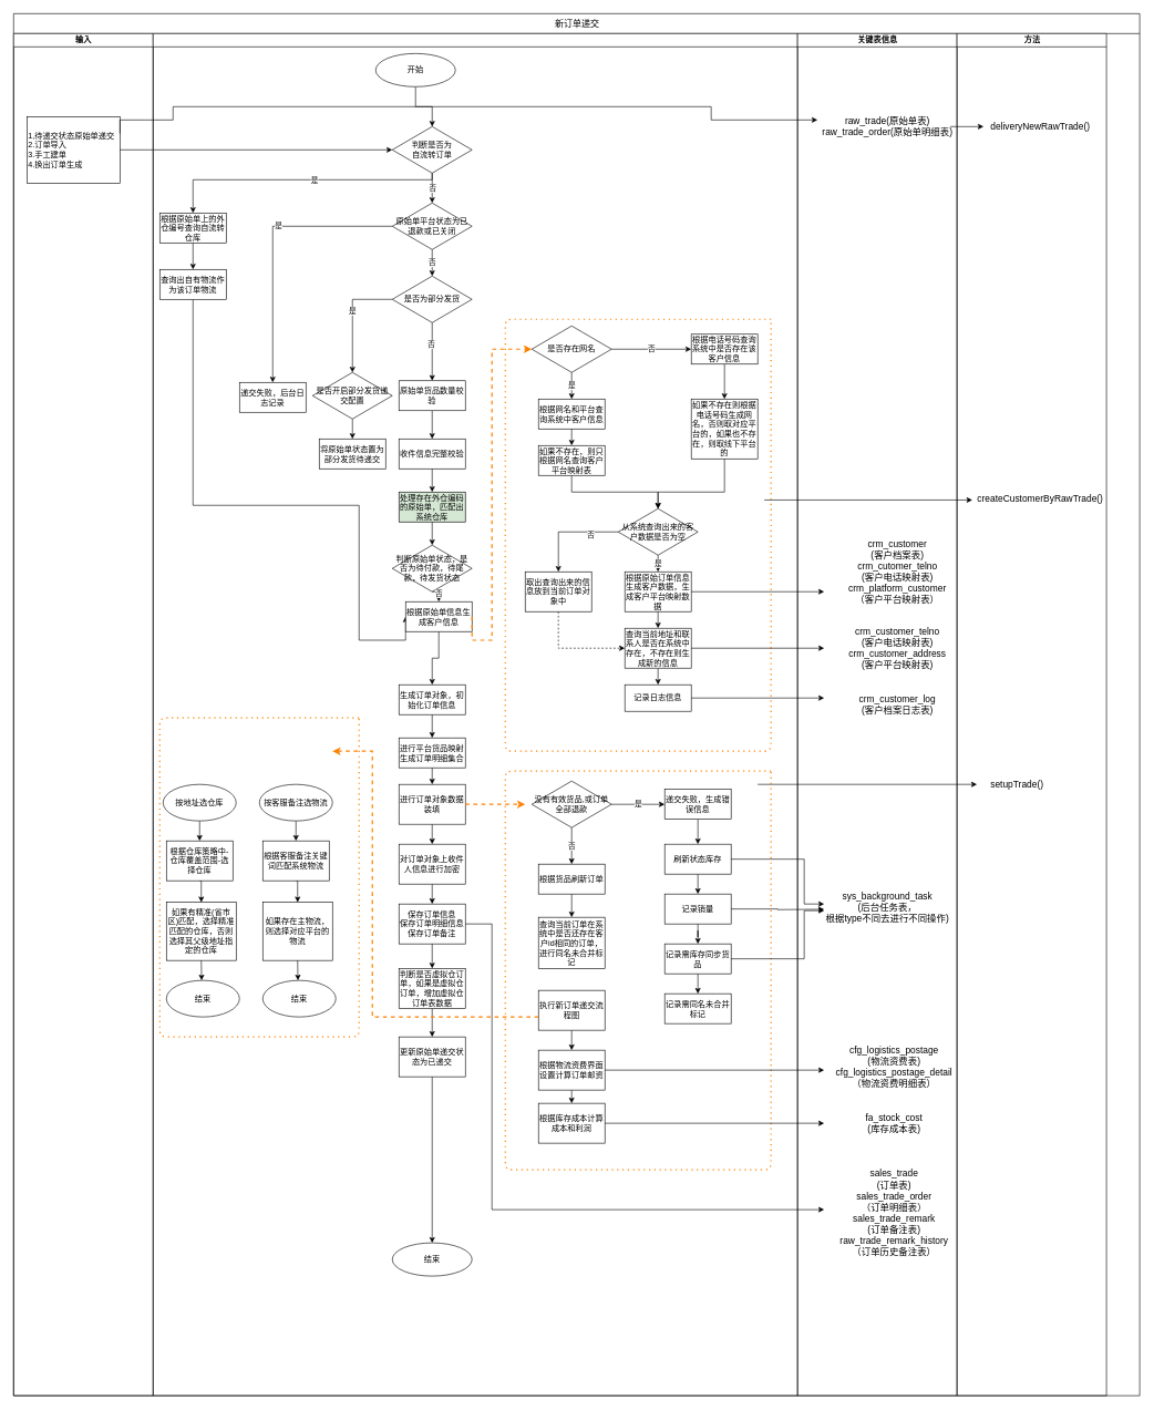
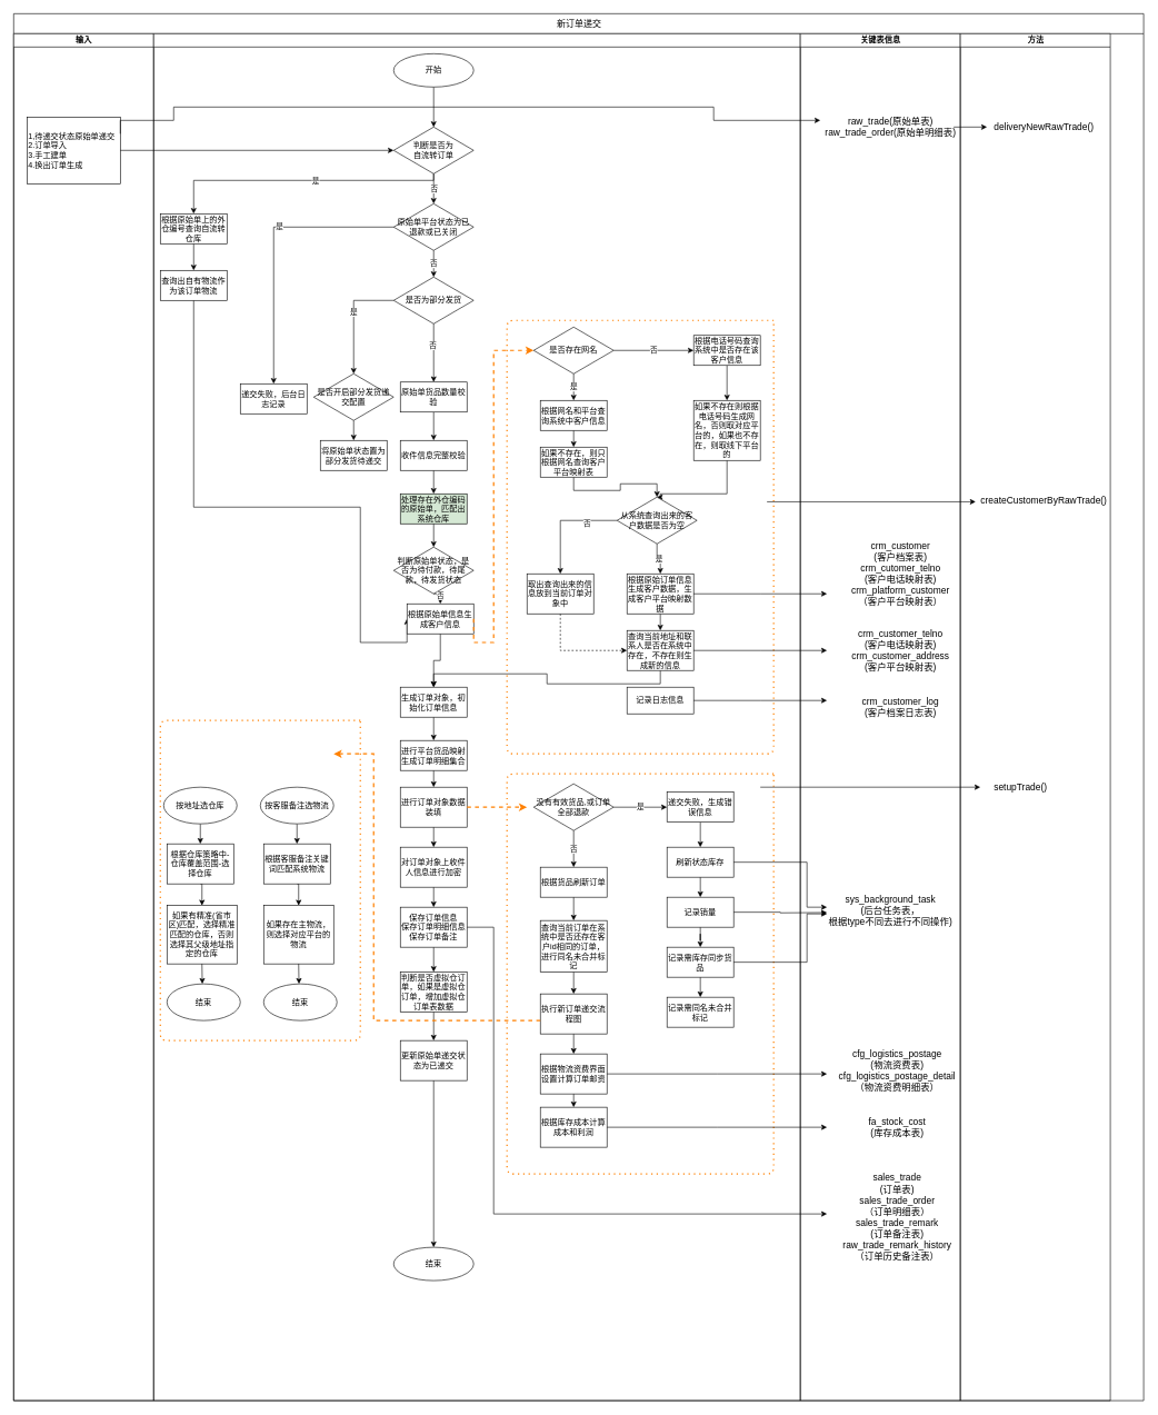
- <mxCell id="9" value="开始" style="ellipse;whiteSpace=wrap;html=1;" parent="7" vertex="1"><mxGeometry x="335" y="30" width="120" height="50" as="geometry" /></mxCell>
+ <mxCell id="9" value="开始" style="ellipse;whiteSpace=wrap;html=1;" parent="7" vertex="1"><mxGeometry x="360" y="30" width="120" height="50" as="geometry" /></mxCell>
- <mxCell id="60" value="从系统查询出来的客户数据是否为空" style="rhombus;whiteSpace=wrap;html=1;" vertex="1" parent="7"><mxGeometry x="700" y="715" width="120" height="70" as="geometry" /></mxCell>
+ <mxCell id="60" value="从系统查询出来的客户数据是否为空" style="rhombus;whiteSpace=wrap;html=1;" vertex="1" parent="7"><mxGeometry x="695" y="695" width="120" height="70" as="geometry" /></mxCell>
- <mxCell id="63" style="edgeStyle=orthogonalEdgeStyle;rounded=0;orthogonalLoop=1;jettySize=auto;html=1;exitX=0.5;exitY=1;exitDx=0;exitDy=0;entryX=0.5;entryY=0;entryDx=0;entryDy=0;" edge="1" parent="7" source="64" target="65"><mxGeometry relative="1" as="geometry" /></mxCell>
+ <mxCell id="63" style="edgeStyle=orthogonalEdgeStyle;rounded=0;orthogonalLoop=1;jettySize=auto;html=1;exitX=0.5;exitY=1;exitDx=0;exitDy=0;" edge="1" parent="7" source="64" target="67"><mxGeometry relative="1" as="geometry" /></mxCell>
+ <mxCell id="84" style="edgeStyle=orthogonalEdgeStyle;rounded=0;jumpStyle=none;orthogonalLoop=1;jettySize=auto;html=1;exitX=0.5;exitY=1;exitDx=0;exitDy=0;entryX=0.5;entryY=0;entryDx=0;entryDy=0;strokeWidth=1;" edge="1" parent="7" source="85" target="87"><mxGeometry relative="1" as="geometry" /></mxCell>
